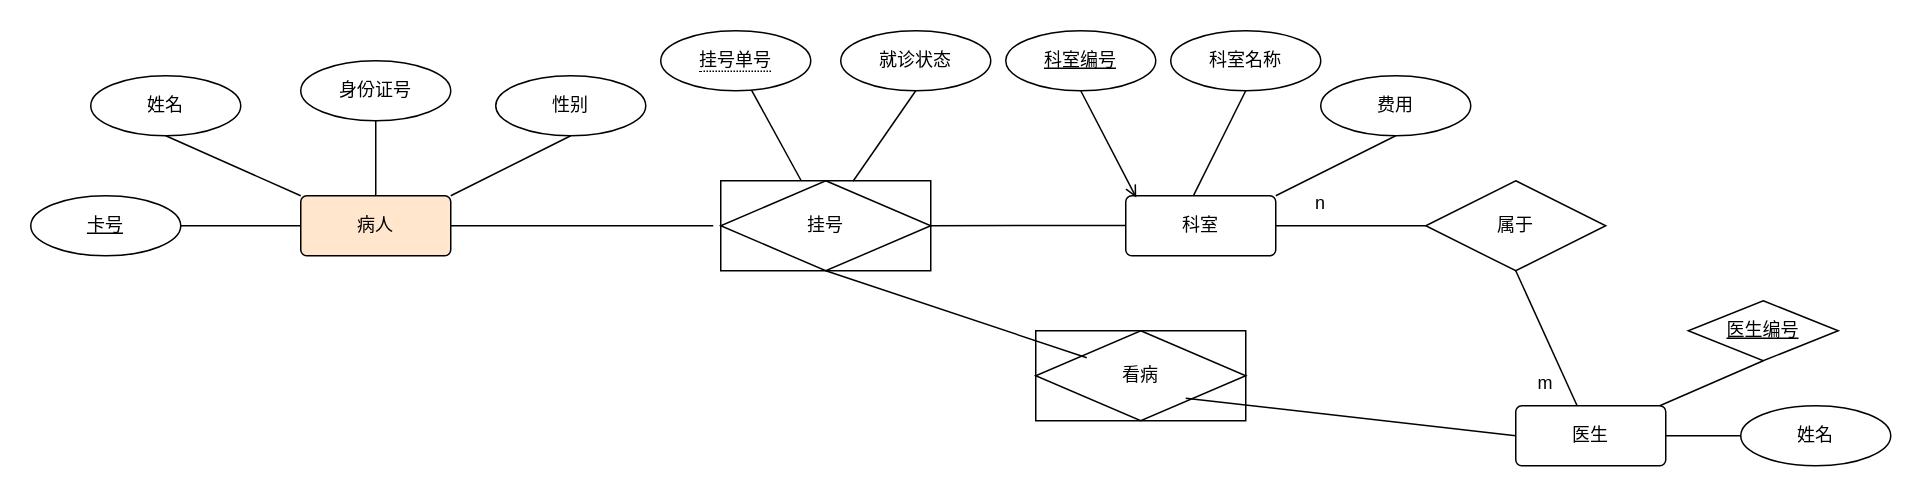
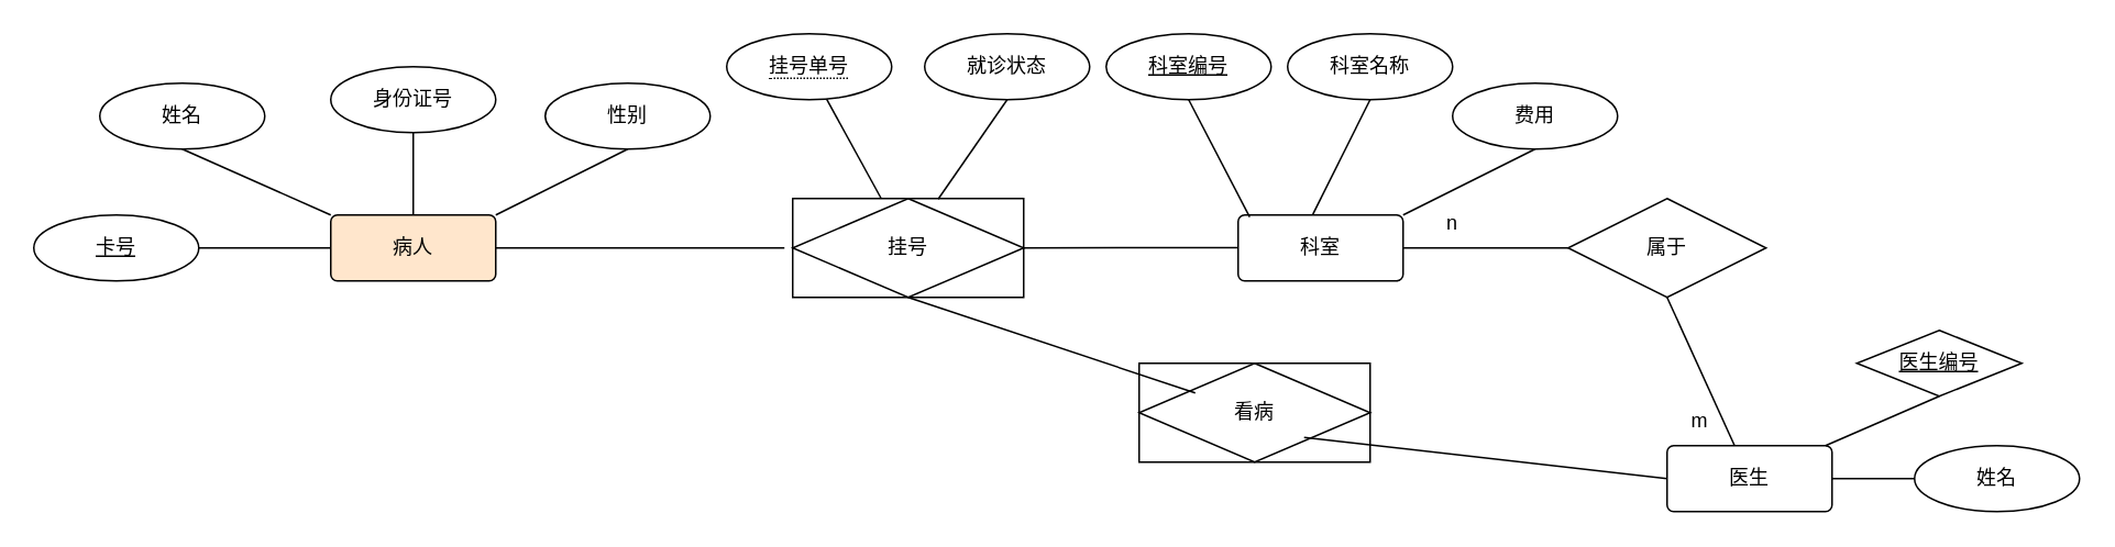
- <mxCell id="14" style="edgeStyle=none;rounded=0;orthogonalLoop=1;jettySize=auto;html=1;exitX=0.5;exitY=1;exitDx=0;exitDy=0;entryX=0.07;entryY=0.031;entryDx=0;entryDy=0;entryPerimeter=0;endArrow=open;" edge="1" parent="1" source="15" target="5"><mxGeometry relative="1" as="geometry" /></mxCell>
+ <mxCell id="14" style="edgeStyle=none;rounded=0;orthogonalLoop=1;jettySize=auto;html=1;exitX=0.5;exitY=1;exitDx=0;exitDy=0;entryX=0.07;entryY=0.031;entryDx=0;entryDy=0;entryPerimeter=0;endArrow=none;" edge="1" parent="1" source="15" target="5"><mxGeometry relative="1" as="geometry" /></mxCell>
